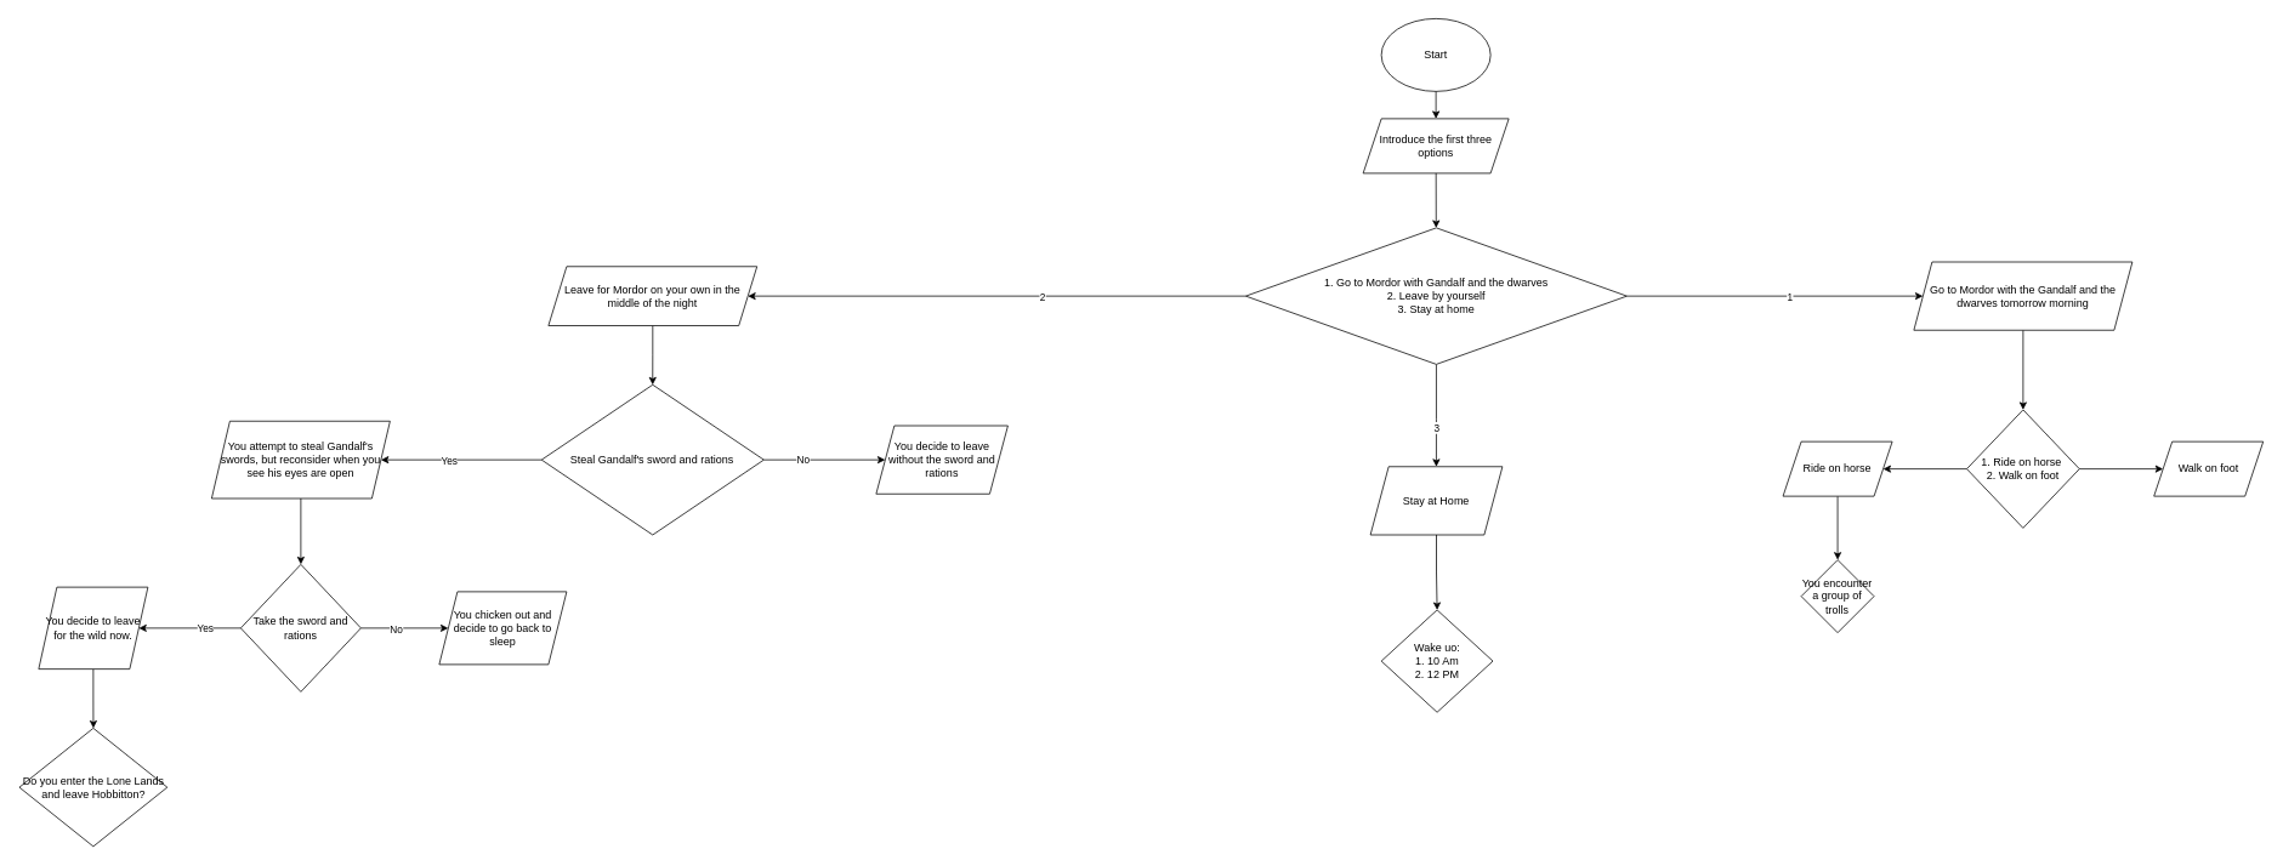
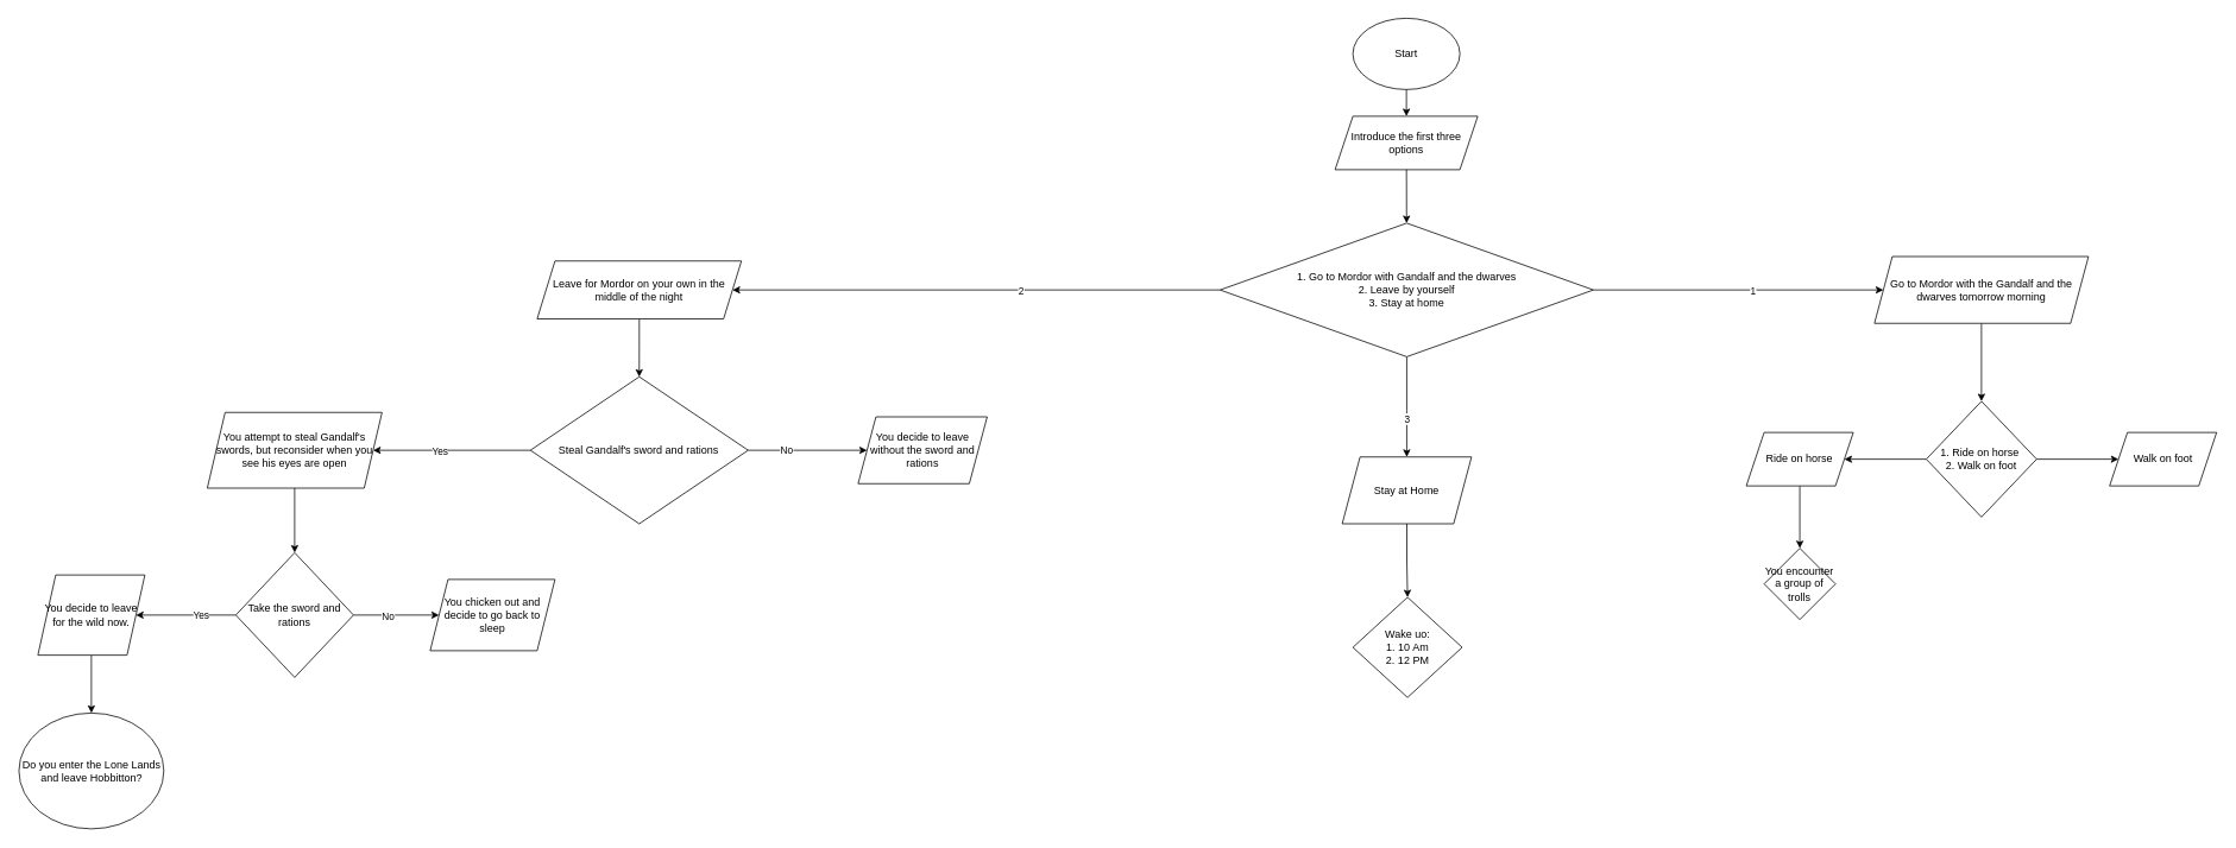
- <mxCell id="43" value="Do you enter the Lone Lands and leave Hobbitton?" style="rhombus;whiteSpace=wrap;html=1;" vertex="1" parent="1"><mxGeometry x="20.75" y="800" width="162.5" height="130" as="geometry" /></mxCell>
+ <mxCell id="43" value="Do you enter the Lone Lands and leave Hobbitton?" style="ellipse;whiteSpace=wrap;html=1;" vertex="1" parent="1"><mxGeometry x="20.75" y="800" width="162.5" height="130" as="geometry" /></mxCell>
